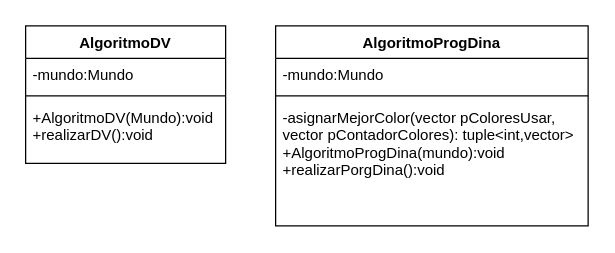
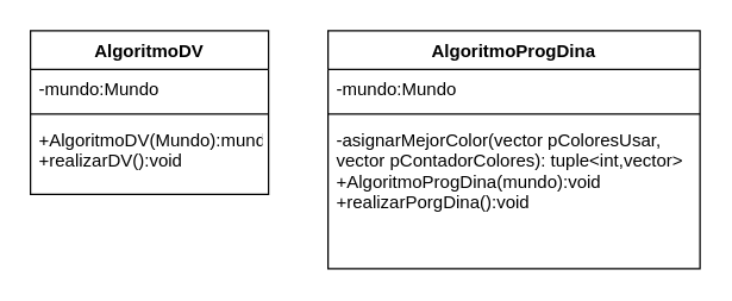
- <mxCell id="9" value="+AlgoritmoDV(Mundo):void&#10;+realizarDV():void" style="text;strokeColor=none;fillColor=none;align=left;verticalAlign=top;spacingLeft=4;spacingRight=4;overflow=hidden;rotatable=0;points=[[0,0.5],[1,0.5]];portConstraint=eastwest;" vertex="1" parent="6"><mxGeometry y="60" width="160" height="50" as="geometry" /></mxCell>
+ <mxCell id="9" value="+AlgoritmoDV(Mundo):mundo&#10;+realizarDV():void" style="text;strokeColor=none;fillColor=none;align=left;verticalAlign=top;spacingLeft=4;spacingRight=4;overflow=hidden;rotatable=0;points=[[0,0.5],[1,0.5]];portConstraint=eastwest;" vertex="1" parent="6"><mxGeometry y="60" width="160" height="50" as="geometry" /></mxCell>
